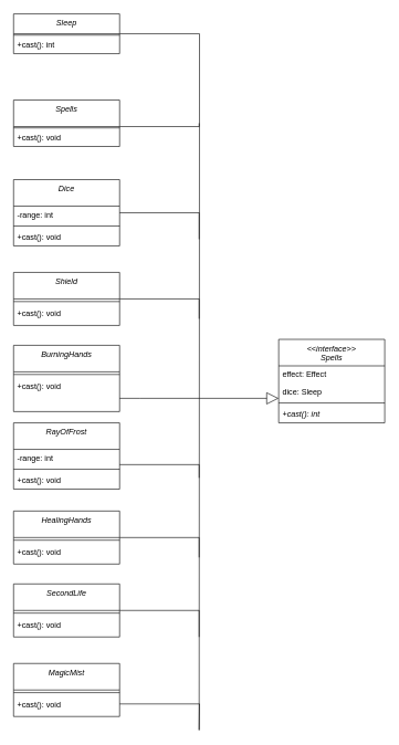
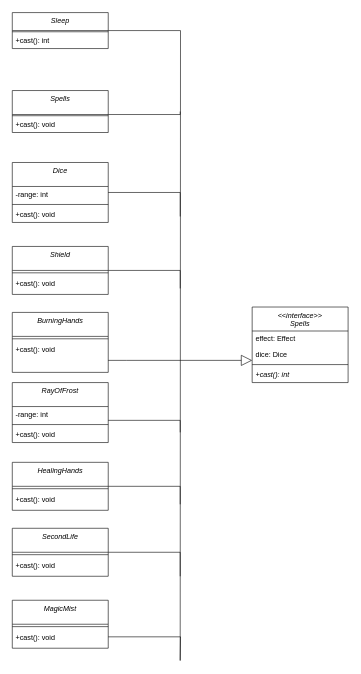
- <mxCell id="4" value="dice: Sleep" style="text;align=left;verticalAlign=top;spacingLeft=4;spacingRight=4;overflow=hidden;rotatable=0;points=[[0,0.5],[1,0.5]];portConstraint=eastwest;" vertex="1" parent="2"><mxGeometry y="66" width="160" height="26" as="geometry" /></mxCell>
+ <mxCell id="4" value="dice: Dice" style="text;align=left;verticalAlign=top;spacingLeft=4;spacingRight=4;overflow=hidden;rotatable=0;points=[[0,0.5],[1,0.5]];portConstraint=eastwest;" vertex="1" parent="2"><mxGeometry y="66" width="160" height="26" as="geometry" /></mxCell>
